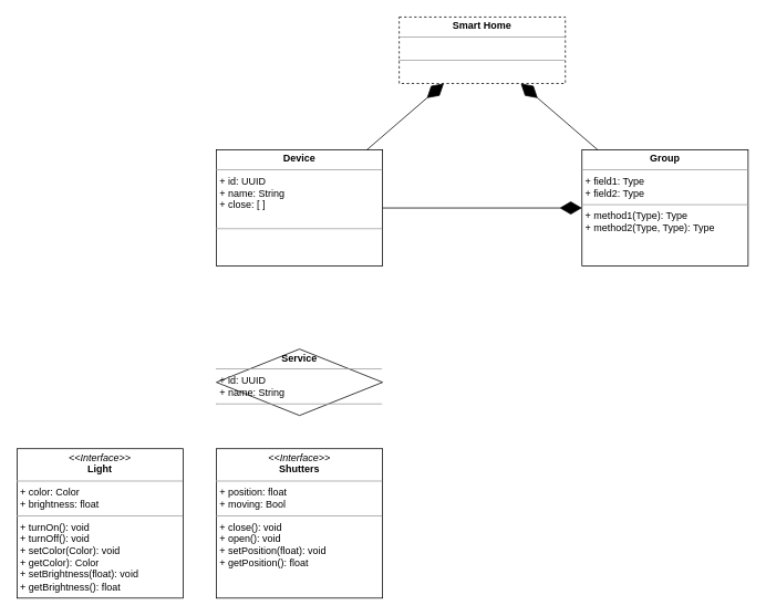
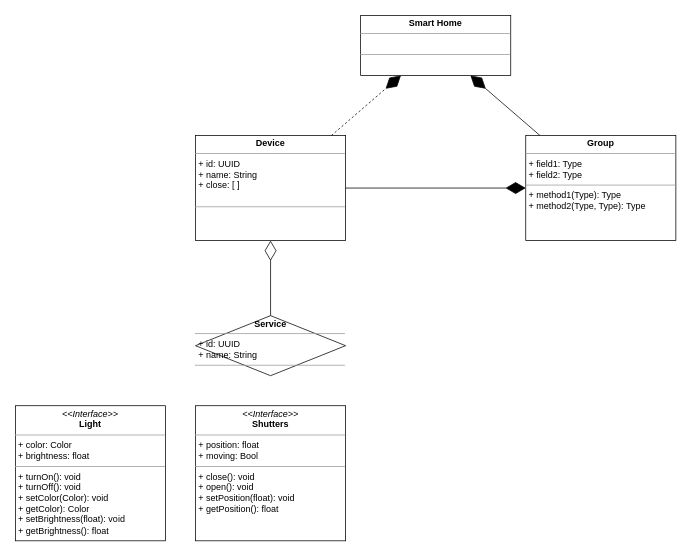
- <mxCell id="2" value="&lt;p style=&quot;margin:0px;margin-top:4px;text-align:center;&quot;&gt;&lt;b&gt;Smart Home&lt;/b&gt;&lt;/p&gt;&lt;hr size=&quot;1&quot;&gt;&lt;p style=&quot;margin:0px;margin-left:4px;&quot;&gt;&lt;br&gt;&lt;/p&gt;&lt;hr size=&quot;1&quot;&gt;&lt;p style=&quot;margin:0px;margin-left:4px;&quot;&gt;&lt;br&gt;&lt;/p&gt;" style="verticalAlign=top;align=left;overflow=fill;fontSize=12;fontFamily=Helvetica;html=1;whiteSpace=wrap;dashed=1;" parent="1" vertex="1"><mxGeometry x="480" y="20" width="200" height="80" as="geometry" /></mxCell>
+ <mxCell id="2" value="&lt;p style=&quot;margin:0px;margin-top:4px;text-align:center;&quot;&gt;&lt;b&gt;Smart Home&lt;/b&gt;&lt;/p&gt;&lt;hr size=&quot;1&quot;&gt;&lt;p style=&quot;margin:0px;margin-left:4px;&quot;&gt;&lt;br&gt;&lt;/p&gt;&lt;hr size=&quot;1&quot;&gt;&lt;p style=&quot;margin:0px;margin-left:4px;&quot;&gt;&lt;br&gt;&lt;/p&gt;" style="verticalAlign=top;align=left;overflow=fill;fontSize=12;fontFamily=Helvetica;html=1;whiteSpace=wrap;" parent="1" vertex="1"><mxGeometry x="480" y="20" width="200" height="80" as="geometry" /></mxCell>
- <mxCell id="8" value="" style="endArrow=diamondThin;endFill=1;endSize=24;html=1;rounded=0;" parent="1" source="4" target="2" edge="1"><mxGeometry width="160" relative="1" as="geometry"><mxPoint x="310" y="120" as="sourcePoint" /><mxPoint x="470" y="120" as="targetPoint" /></mxGeometry></mxCell>
+ <mxCell id="8" value="" style="endArrow=diamondThin;endFill=1;endSize=24;html=1;rounded=0;dashed=1;" parent="1" source="4" target="2" edge="1"><mxGeometry width="160" relative="1" as="geometry"><mxPoint x="310" y="120" as="sourcePoint" /><mxPoint x="470" y="120" as="targetPoint" /></mxGeometry></mxCell>
+ <mxCell id="6" value="" style="endArrow=diamondThin;endFill=0;endSize=24;html=1;rounded=0;" parent="1" source="5" target="4" edge="1"><mxGeometry width="160" relative="1" as="geometry"><mxPoint x="240" y="360" as="sourcePoint" /><mxPoint x="400" y="360" as="targetPoint" /></mxGeometry></mxCell>
